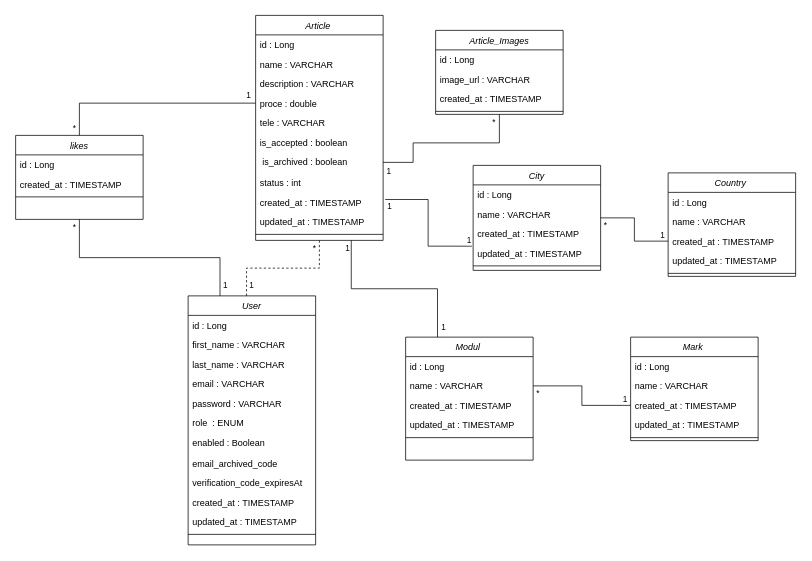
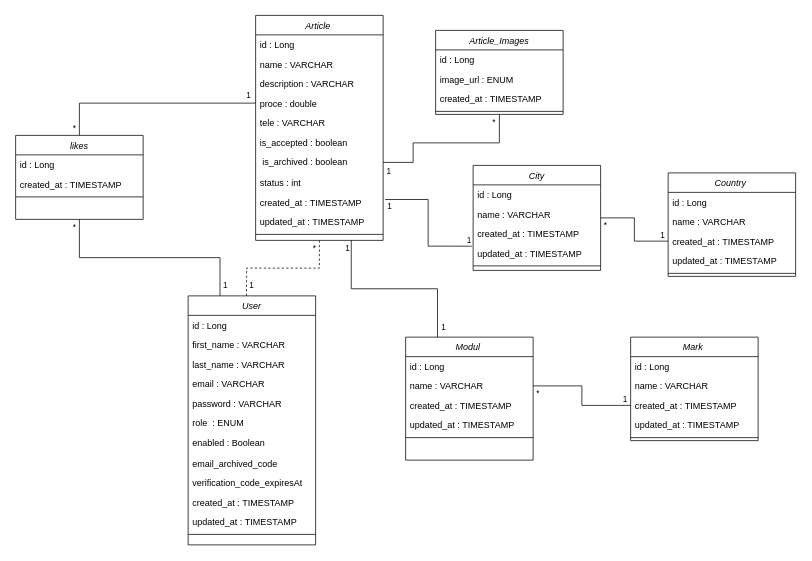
- <mxCell id="29" value="image_url : VARCHAR" style="text;align=left;verticalAlign=top;spacingLeft=4;spacingRight=4;overflow=hidden;rotatable=0;points=[[0,0.5],[1,0.5]];portConstraint=eastwest;rounded=0;shadow=0;html=0;" parent="27" vertex="1"><mxGeometry y="52" width="170" height="26" as="geometry" /></mxCell>
+ <mxCell id="29" value="image_url : ENUM" style="text;align=left;verticalAlign=top;spacingLeft=4;spacingRight=4;overflow=hidden;rotatable=0;points=[[0,0.5],[1,0.5]];portConstraint=eastwest;rounded=0;shadow=0;html=0;" parent="27" vertex="1"><mxGeometry y="52" width="170" height="26" as="geometry" /></mxCell>
